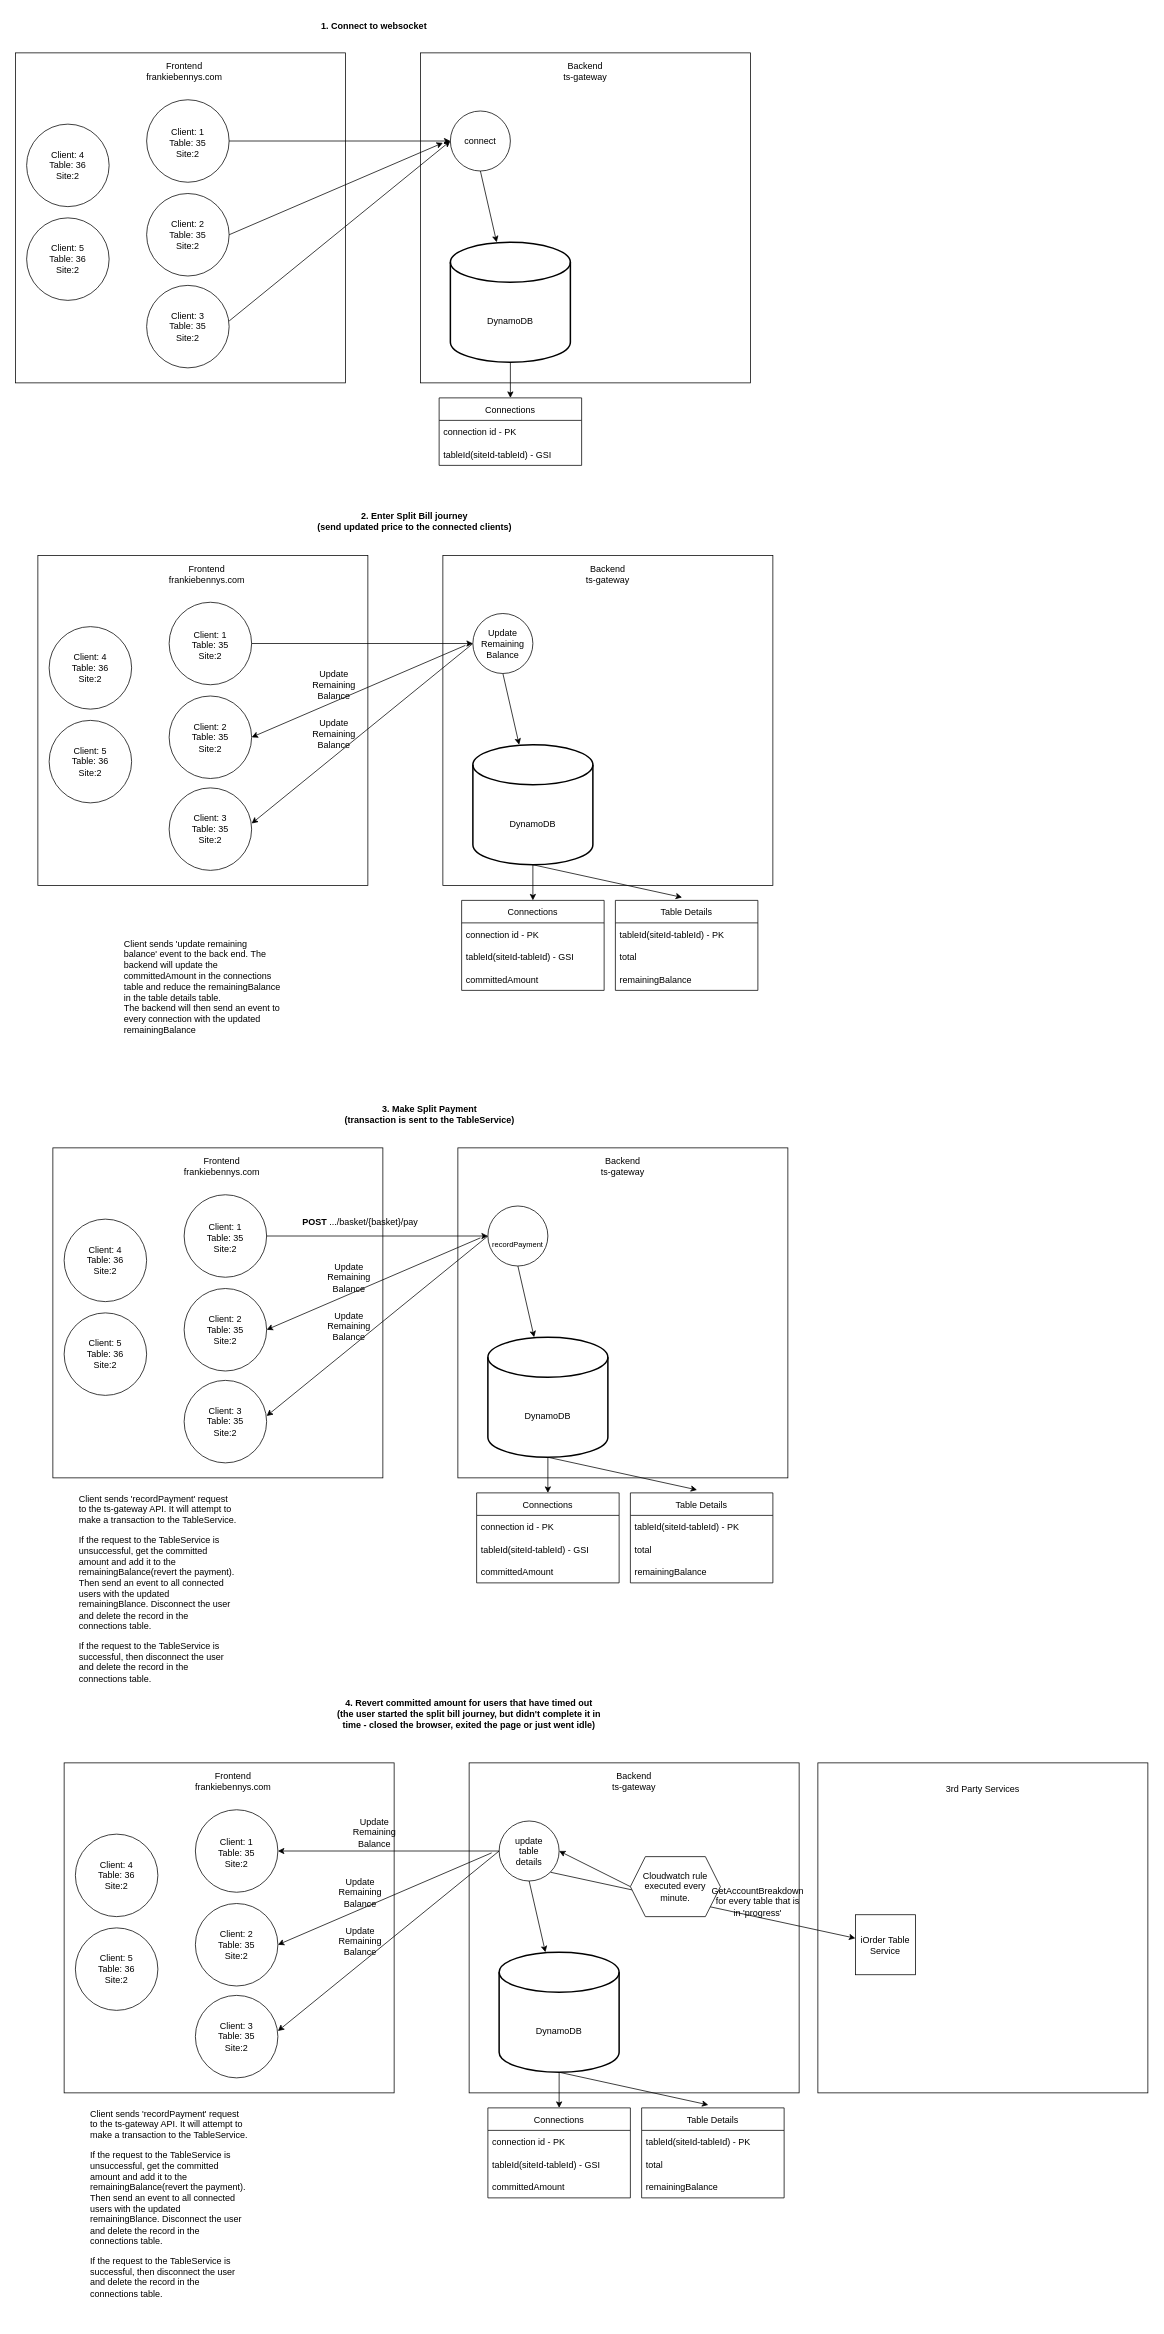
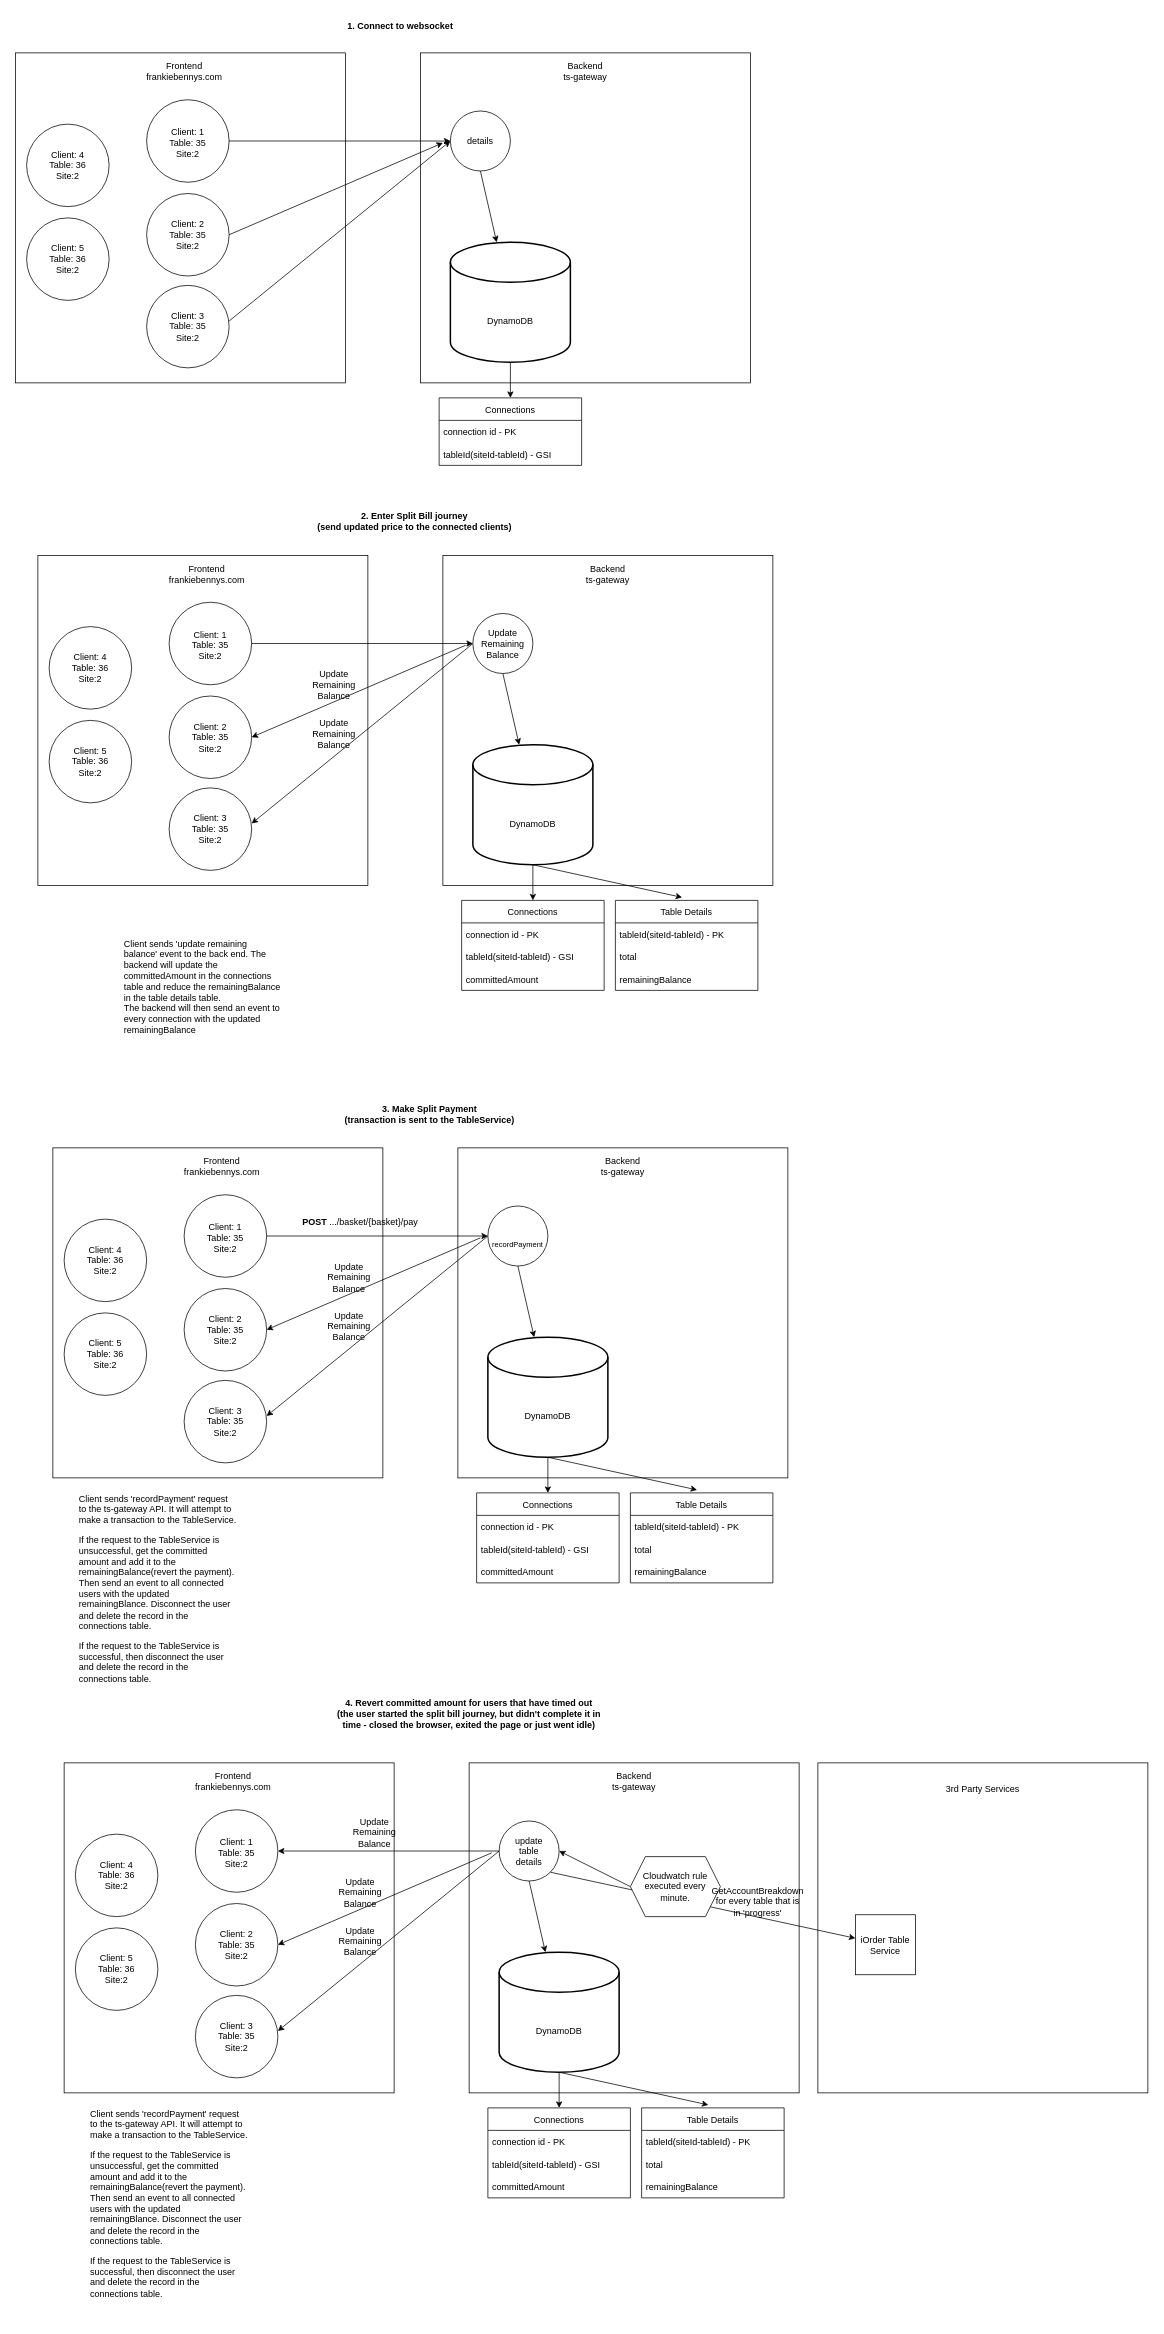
- <mxCell id="29" value="&lt;b&gt;1. Connect to websocket&lt;/b&gt;" style="text;html=1;strokeColor=none;fillColor=none;align=center;verticalAlign=middle;whiteSpace=wrap;rounded=0;" vertex="1" parent="1"><mxGeometry x="405" y="20" width="187" height="30" as="geometry" /></mxCell>
+ <mxCell id="29" value="&lt;b&gt;1. Connect to websocket&lt;/b&gt;" style="text;html=1;strokeColor=none;fillColor=none;align=center;verticalAlign=middle;whiteSpace=wrap;rounded=0;" vertex="1" parent="1"><mxGeometry x="440" y="20" width="187" height="30" as="geometry" /></mxCell>
- <mxCell id="25" value="connect" style="text;html=1;strokeColor=none;fillColor=none;align=center;verticalAlign=middle;whiteSpace=wrap;rounded=0;" vertex="1" parent="1"><mxGeometry x="610" y="172.5" width="60" height="30" as="geometry" /></mxCell>
+ <mxCell id="25" value="details" style="text;html=1;strokeColor=none;fillColor=none;align=center;verticalAlign=middle;whiteSpace=wrap;rounded=0;" vertex="1" parent="1"><mxGeometry x="610" y="172.5" width="60" height="30" as="geometry" /></mxCell>
